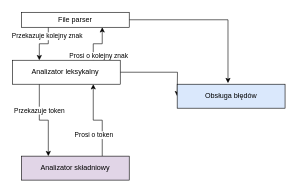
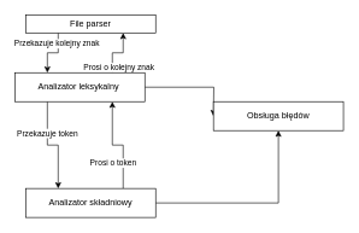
- <mxCell id="14" style="edgeStyle=orthogonalEdgeStyle;rounded=0;orthogonalLoop=1;jettySize=auto;html=1;exitX=1;exitY=0.5;exitDx=0;exitDy=0;entryX=0.471;entryY=-0.047;entryDx=0;entryDy=0;entryPerimeter=0;" edge="1" parent="1" source="15" target="16"><mxGeometry relative="1" as="geometry" /></mxCell>
- <mxCell id="16" value="Obsługa błędów" style="rounded=0;whiteSpace=wrap;html=1;fillColor=#dae8fc;" vertex="1" parent="1"><mxGeometry x="295" y="140" width="180" height="40" as="geometry" /></mxCell>
+ <mxCell id="16" value="Obsługa błędów" style="rounded=0;whiteSpace=wrap;html=1;" vertex="1" parent="1"><mxGeometry x="295" y="140" width="180" height="40" as="geometry" /></mxCell>
+ <mxCell id="10" style="edgeStyle=orthogonalEdgeStyle;rounded=0;orthogonalLoop=1;jettySize=auto;html=1;exitX=1;exitY=0.5;exitDx=0;exitDy=0;entryX=0.5;entryY=1;entryDx=0;entryDy=0;" edge="1" parent="1" source="11" target="16"><mxGeometry relative="1" as="geometry" /></mxCell>
- <mxCell id="11" value="Analizator składniowy" style="rounded=0;whiteSpace=wrap;html=1;fillColor=#e1d5e7;" vertex="1" parent="1"><mxGeometry x="35" y="260" width="180" height="40" as="geometry" /></mxCell>
+ <mxCell id="11" value="Analizator składniowy" style="rounded=0;whiteSpace=wrap;html=1;" vertex="1" parent="1"><mxGeometry x="35" y="260" width="180" height="40" as="geometry" /></mxCell>
